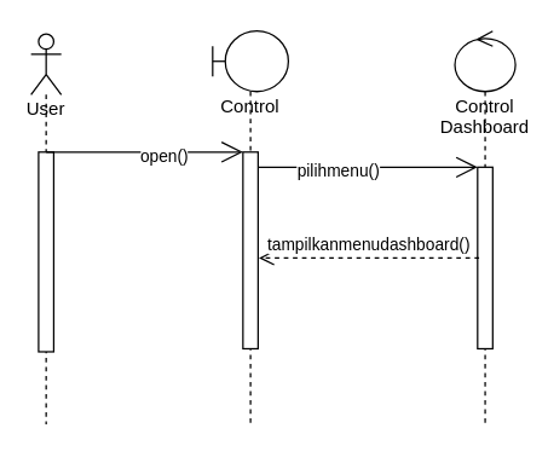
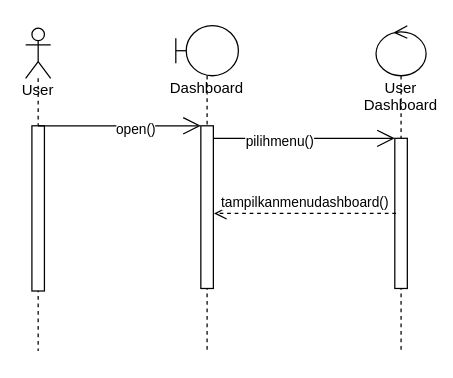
- <mxCell id="4" value="Control" style="shape=umlLifeline;participant=umlBoundary;perimeter=lifelinePerimeter;whiteSpace=wrap;html=1;container=1;collapsible=0;recursiveResize=0;verticalAlign=top;spacingTop=36;outlineConnect=0;" parent="1" vertex="1"><mxGeometry x="140" y="20" width="50" height="260" as="geometry" /></mxCell>
+ <mxCell id="4" value="Dashboard" style="shape=umlLifeline;participant=umlBoundary;perimeter=lifelinePerimeter;whiteSpace=wrap;html=1;container=1;collapsible=0;recursiveResize=0;verticalAlign=top;spacingTop=36;outlineConnect=0;" parent="1" vertex="1"><mxGeometry x="140" y="20" width="50" height="260" as="geometry" /></mxCell>
- <mxCell id="8" value="Control Dashboard" style="shape=umlLifeline;participant=umlControl;perimeter=lifelinePerimeter;whiteSpace=wrap;html=1;container=1;collapsible=0;recursiveResize=0;verticalAlign=top;spacingTop=36;outlineConnect=0;" parent="1" vertex="1"><mxGeometry x="300" y="20" width="40" height="260" as="geometry" /></mxCell>
+ <mxCell id="8" value="User Dashboard" style="shape=umlLifeline;participant=umlControl;perimeter=lifelinePerimeter;whiteSpace=wrap;html=1;container=1;collapsible=0;recursiveResize=0;verticalAlign=top;spacingTop=36;outlineConnect=0;" parent="1" vertex="1"><mxGeometry x="300" y="20" width="40" height="260" as="geometry" /></mxCell>
